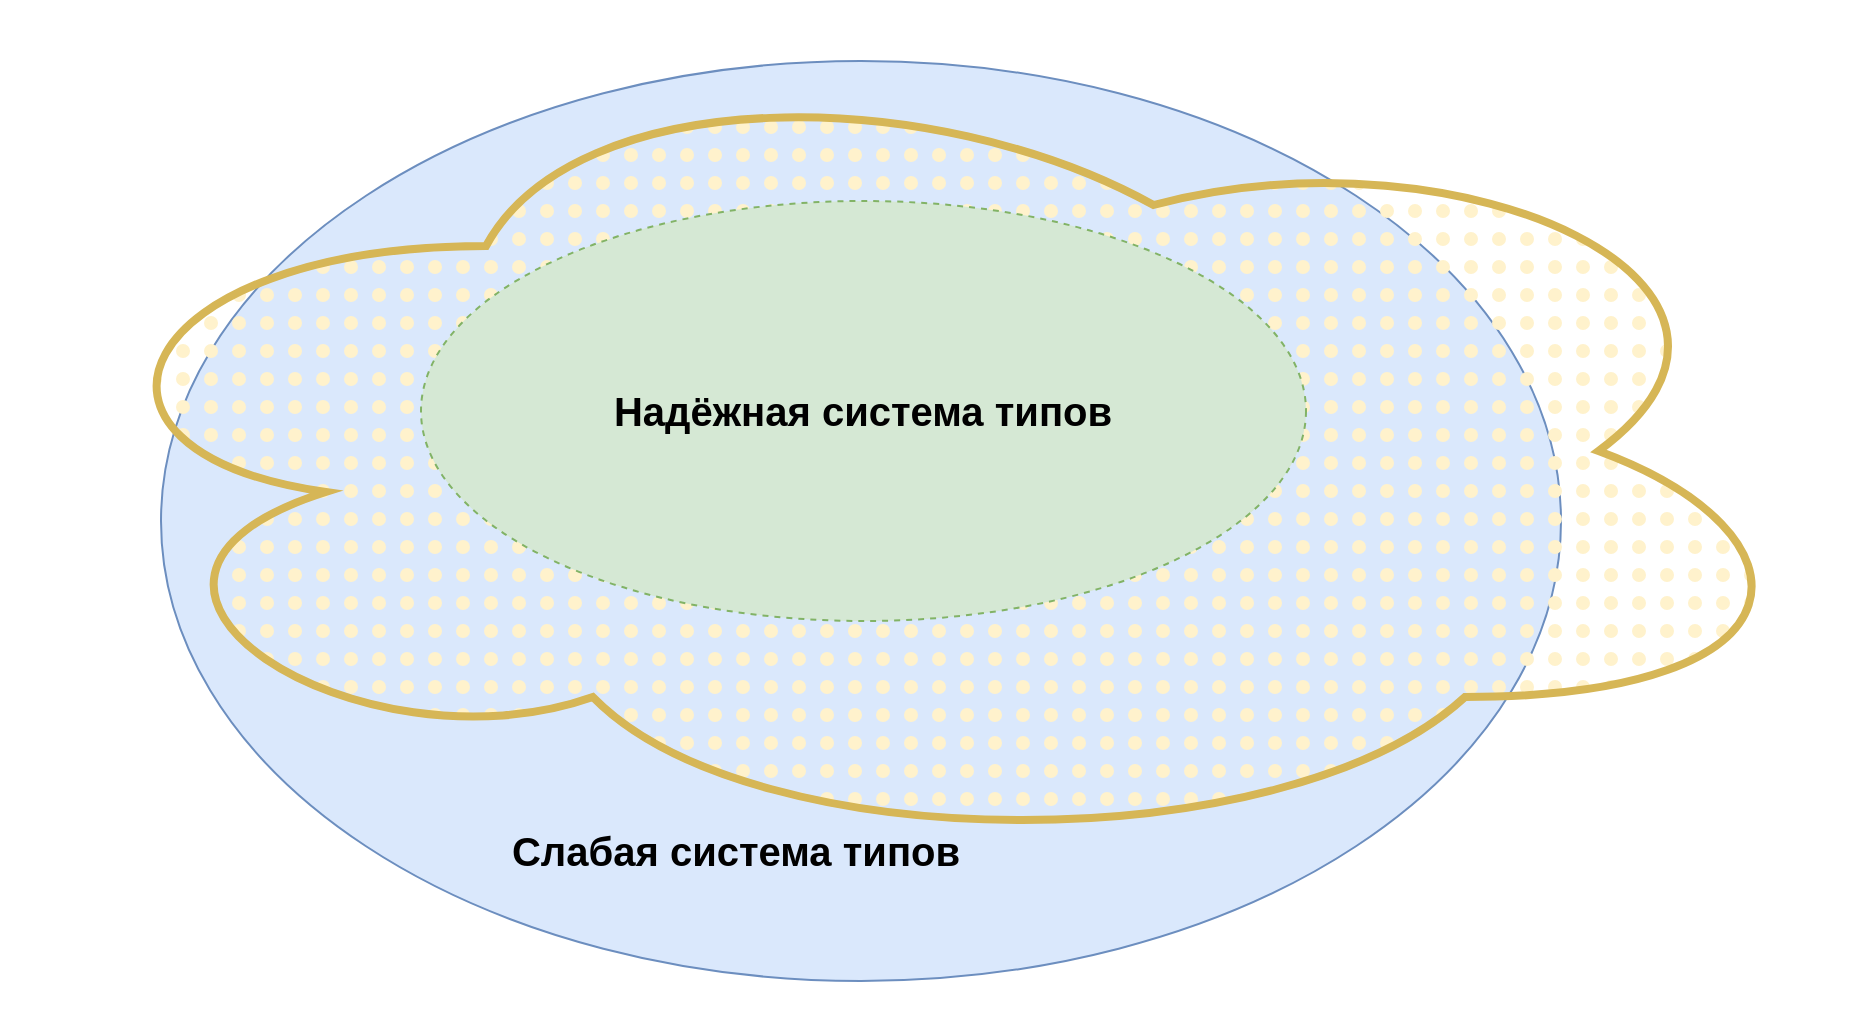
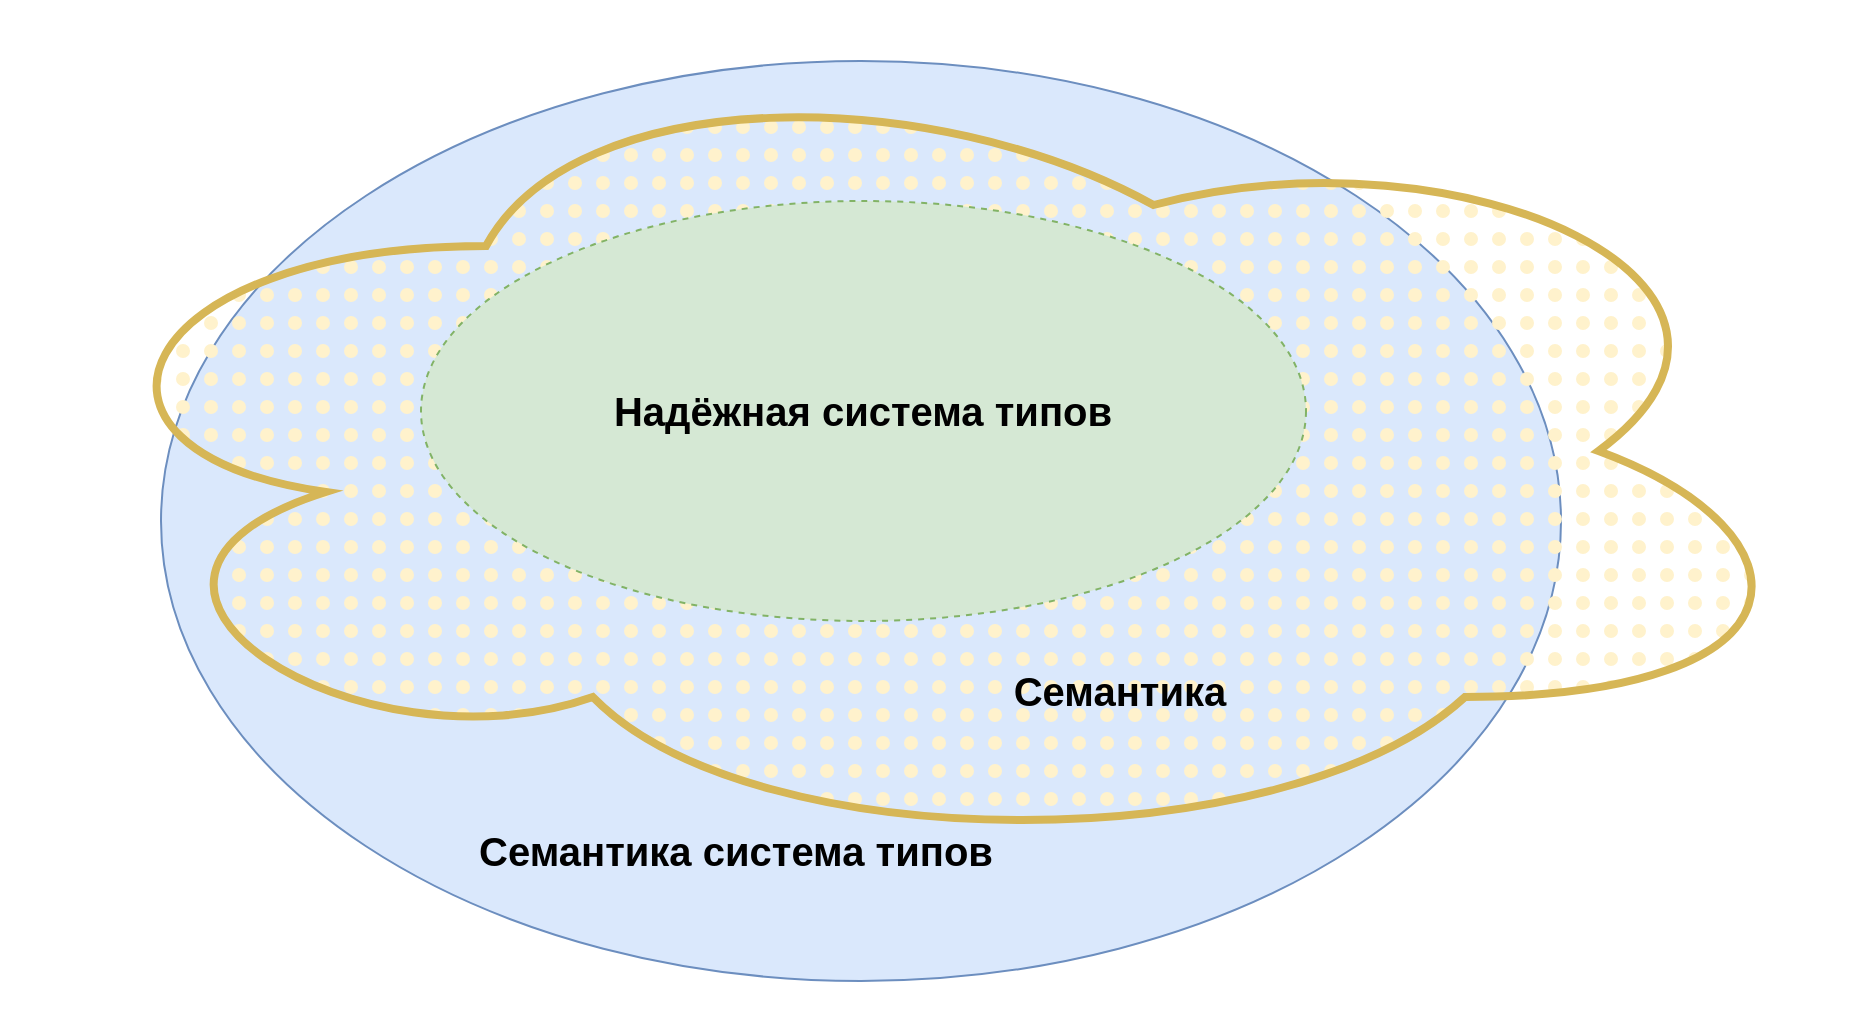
+ <mxCell id="5" value="Семантика" style="text;html=1;align=center;verticalAlign=middle;whiteSpace=wrap;rounded=0;fontSize=20;fontStyle=1" vertex="1" parent="1"><mxGeometry x="470" y="330" width="180" height="30" as="geometry" /></mxCell>
- <mxCell id="6" value="Слабая система типов" style="text;html=1;align=center;verticalAlign=middle;whiteSpace=wrap;rounded=0;fontSize=20;fontStyle=1" vertex="1" parent="1"><mxGeometry x="210" y="410" width="316.25" height="30" as="geometry" /></mxCell>
+ <mxCell id="6" value="Семантика система типов" style="text;html=1;align=center;verticalAlign=middle;whiteSpace=wrap;rounded=0;fontSize=20;fontStyle=1" vertex="1" parent="1"><mxGeometry x="210" y="410" width="316.25" height="30" as="geometry" /></mxCell>
